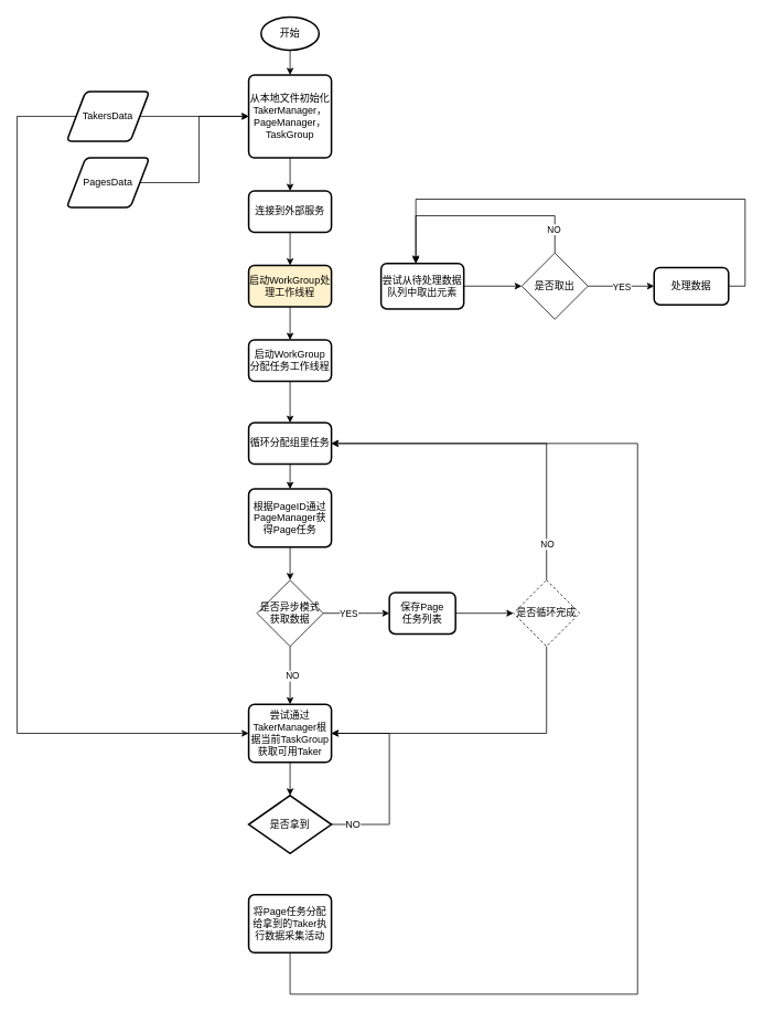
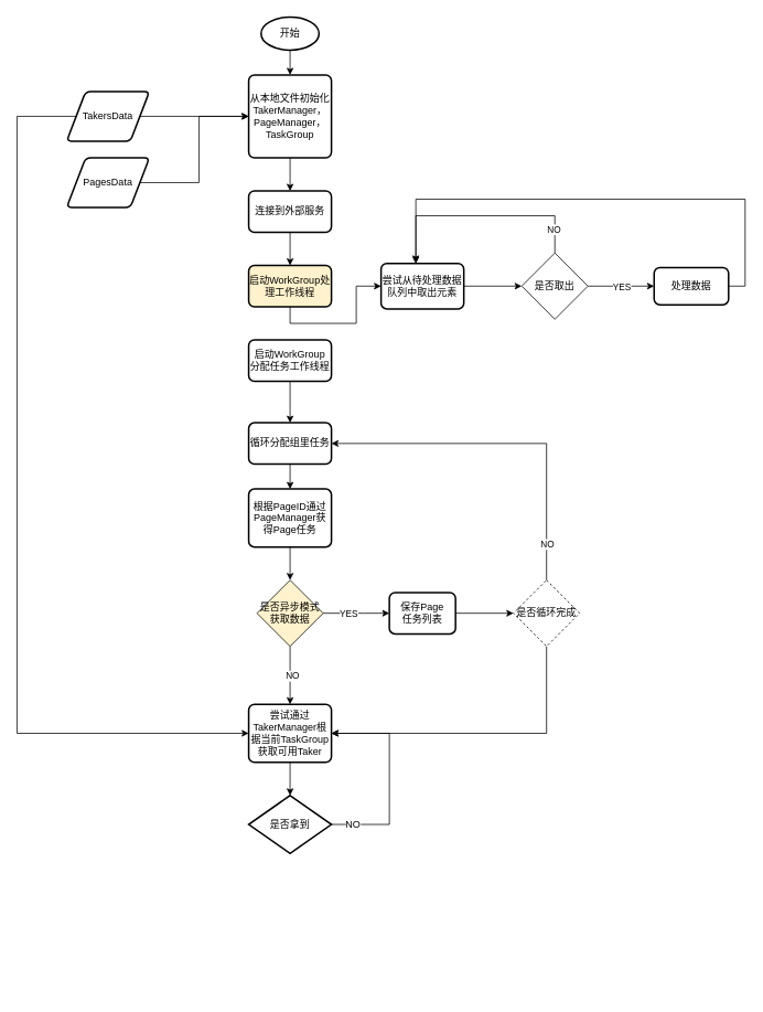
- <mxCell id="37" style="edgeStyle=orthogonalEdgeStyle;rounded=0;orthogonalLoop=1;jettySize=auto;html=1;exitX=0.5;exitY=1;exitDx=0;exitDy=0;entryX=0.5;entryY=0;entryDx=0;entryDy=0;" edge="1" parent="1" source="38" target="9"><mxGeometry relative="1" as="geometry" /></mxCell>
+ <mxCell id="37" style="edgeStyle=orthogonalEdgeStyle;rounded=0;orthogonalLoop=1;jettySize=auto;html=1;exitX=0.5;exitY=1;exitDx=0;exitDy=0;" edge="1" parent="1" source="38" target="40"><mxGeometry relative="1" as="geometry" /></mxCell>
- <mxCell id="30" value="是否异步模式获取数据" style="rhombus;whiteSpace=wrap;html=1;" parent="1" vertex="1"><mxGeometry x="310" y="700" width="80" height="80" as="geometry" /></mxCell>
+ <mxCell id="30" value="是否异步模式获取数据" style="rhombus;whiteSpace=wrap;html=1;fillColor=#fff2cc;" parent="1" vertex="1"><mxGeometry x="310" y="700" width="80" height="80" as="geometry" /></mxCell>
- <mxCell id="19" style="edgeStyle=orthogonalEdgeStyle;rounded=0;orthogonalLoop=1;jettySize=auto;html=1;exitX=0.5;exitY=1;exitDx=0;exitDy=0;entryX=1;entryY=0.5;entryDx=0;entryDy=0;" parent="1" source="20" target="25" edge="1"><mxGeometry relative="1" as="geometry"><mxPoint x="350" y="1060" as="targetPoint" /><Array as="points"><mxPoint x="350" y="1200" /><mxPoint x="770" y="1200" /><mxPoint x="770" y="535" /></Array></mxGeometry></mxCell>
- <mxCell id="20" value="将Page任务分配给拿到的Taker执行数据采集活动" style="rounded=1;whiteSpace=wrap;html=1;absoluteArcSize=1;arcSize=14;strokeWidth=2;" parent="1" vertex="1"><mxGeometry x="300" y="1080" width="100" height="70" as="geometry" /></mxCell>
